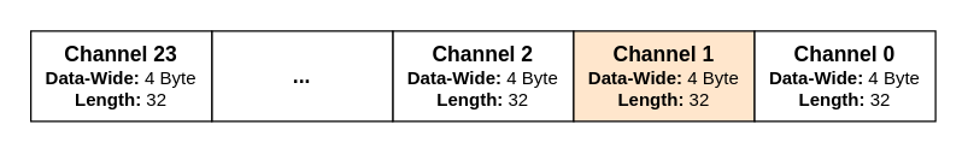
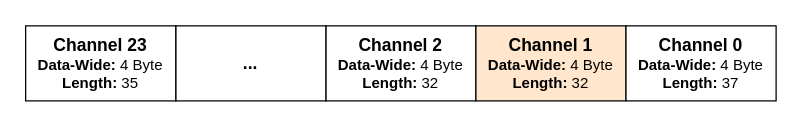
- <mxCell id="6" value="&lt;b&gt;&lt;font style=&quot;font-size: 14px&quot;&gt;Channel 23&lt;/font&gt;&lt;br&gt;Data-Wide: &lt;/b&gt;4 Byte&lt;br&gt;&lt;b&gt;Length:&lt;/b&gt; 32" style="rounded=0;whiteSpace=wrap;html=1;align=center;" vertex="1" parent="1"><mxGeometry x="20" y="20" width="120" height="60" as="geometry" /></mxCell>
+ <mxCell id="6" value="&lt;b&gt;&lt;font style=&quot;font-size: 14px&quot;&gt;Channel 23&lt;/font&gt;&lt;br&gt;Data-Wide: &lt;/b&gt;4 Byte&lt;br&gt;&lt;b&gt;Length:&lt;/b&gt; 35" style="rounded=0;whiteSpace=wrap;html=1;align=center;" vertex="1" parent="1"><mxGeometry x="20" y="20" width="120" height="60" as="geometry" /></mxCell>
- <mxCell id="4" value="&lt;b&gt;&lt;font style=&quot;font-size: 14px&quot;&gt;Channel 0&lt;/font&gt;&lt;br&gt;Data-Wide: &lt;/b&gt;4 Byte&lt;br&gt;&lt;b&gt;Length:&lt;/b&gt; 32" style="rounded=0;whiteSpace=wrap;html=1;align=center;" vertex="1" parent="1"><mxGeometry x="500" y="20" width="120" height="60" as="geometry" /></mxCell>
+ <mxCell id="4" value="&lt;b&gt;&lt;font style=&quot;font-size: 14px&quot;&gt;Channel 0&lt;/font&gt;&lt;br&gt;Data-Wide: &lt;/b&gt;4 Byte&lt;br&gt;&lt;b&gt;Length:&lt;/b&gt; 37" style="rounded=0;whiteSpace=wrap;html=1;align=center;" vertex="1" parent="1"><mxGeometry x="500" y="20" width="120" height="60" as="geometry" /></mxCell>
